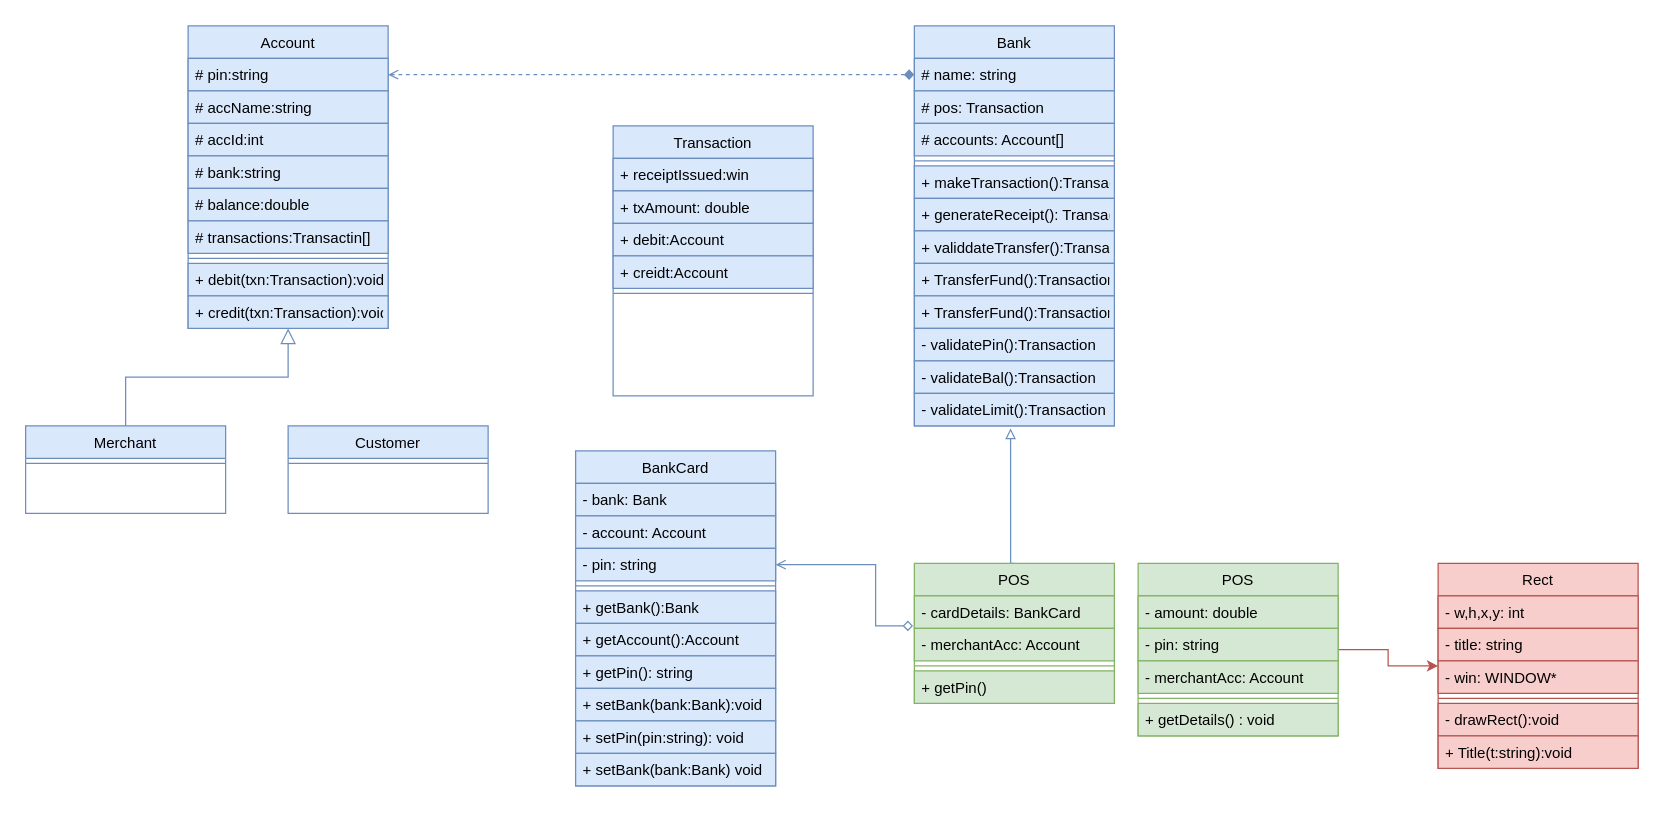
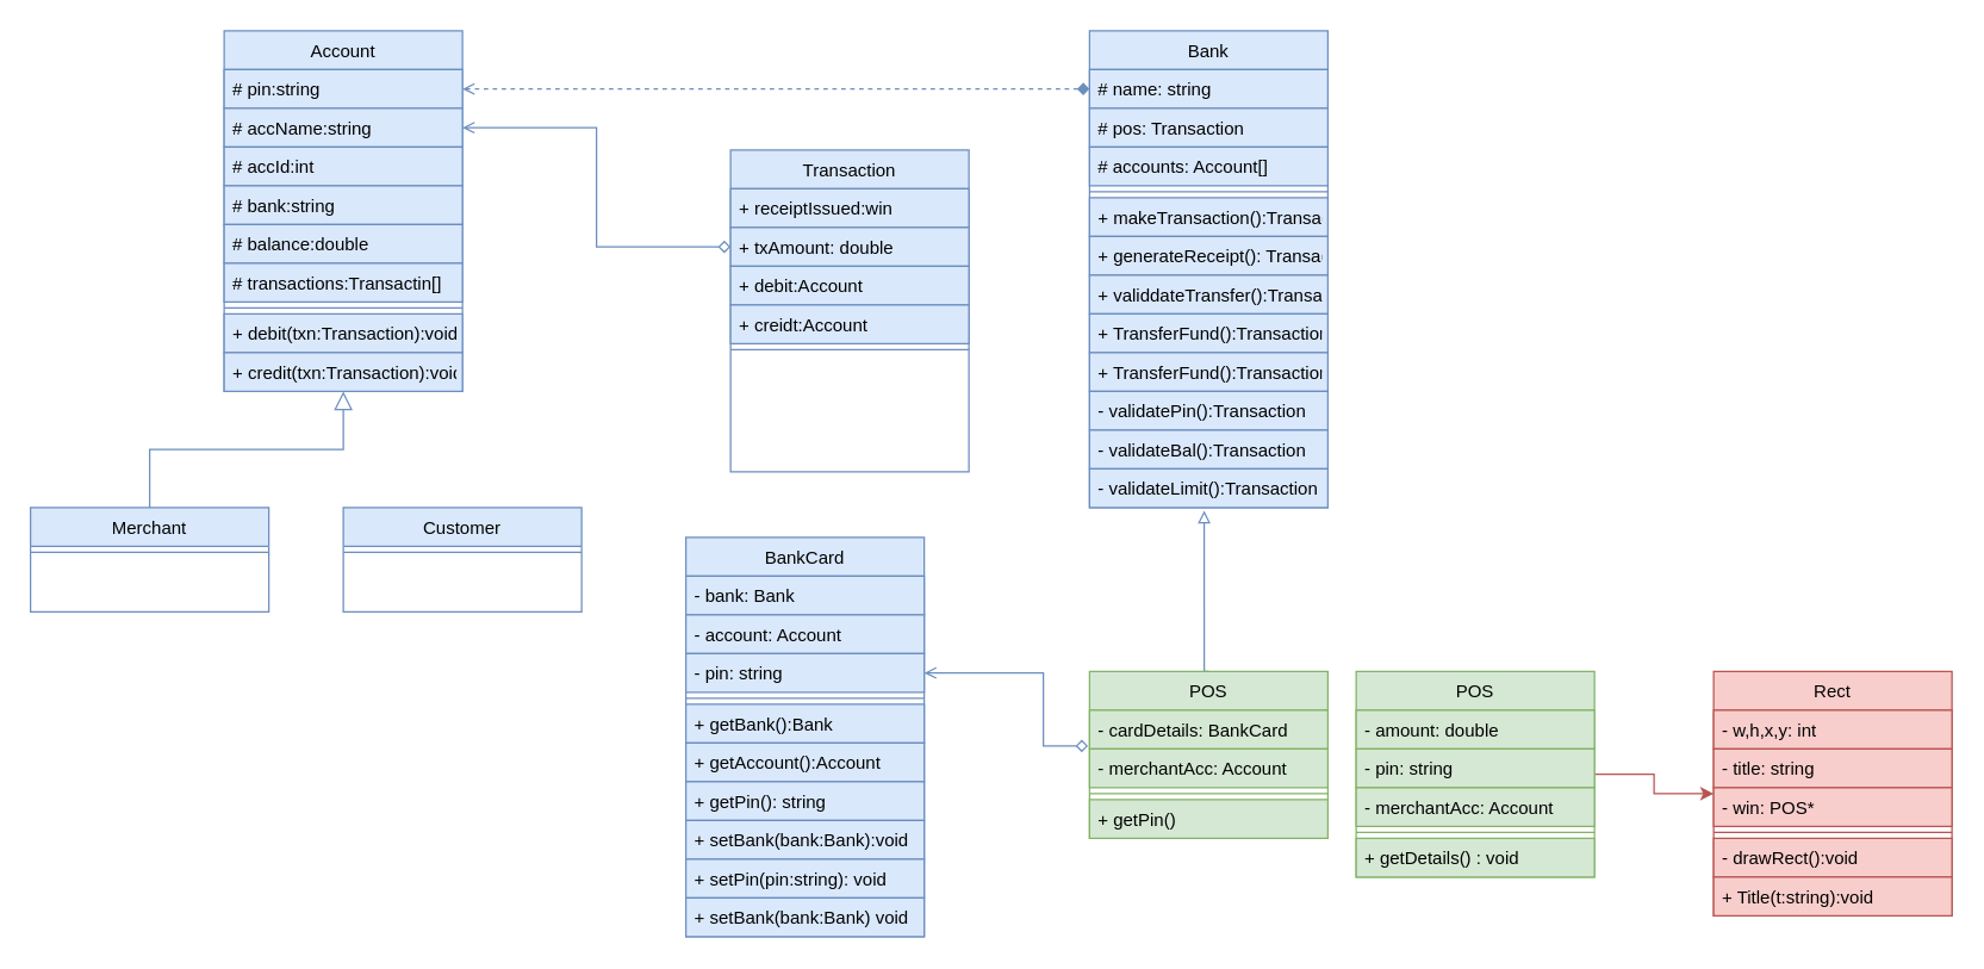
+ <mxCell id="54" style="edgeStyle=orthogonalEdgeStyle;rounded=0;orthogonalLoop=1;jettySize=auto;html=1;exitX=0;exitY=0.5;exitDx=0;exitDy=0;entryX=1;entryY=0.5;entryDx=0;entryDy=0;startArrow=diamond;startFill=0;endArrow=open;endFill=0;fillColor=#dae8fc;strokeColor=#6c8ebf;" parent="1" source="31" target="17" edge="1"><mxGeometry relative="1" as="geometry" /></mxCell>
- <mxCell id="66" value="- win: WINDOW*" style="text;align=left;verticalAlign=top;spacingLeft=4;spacingRight=4;overflow=hidden;rotatable=0;points=[[0,0.5],[1,0.5]];portConstraint=eastwest;rounded=0;shadow=0;html=0;fillColor=#f8cecc;strokeColor=#b85450;" vertex="1" parent="63"><mxGeometry y="78" width="160" height="26" as="geometry" /></mxCell>
+ <mxCell id="66" value="- win: POS*" style="text;align=left;verticalAlign=top;spacingLeft=4;spacingRight=4;overflow=hidden;rotatable=0;points=[[0,0.5],[1,0.5]];portConstraint=eastwest;rounded=0;shadow=0;html=0;fillColor=#f8cecc;strokeColor=#b85450;" vertex="1" parent="63"><mxGeometry y="78" width="160" height="26" as="geometry" /></mxCell>
